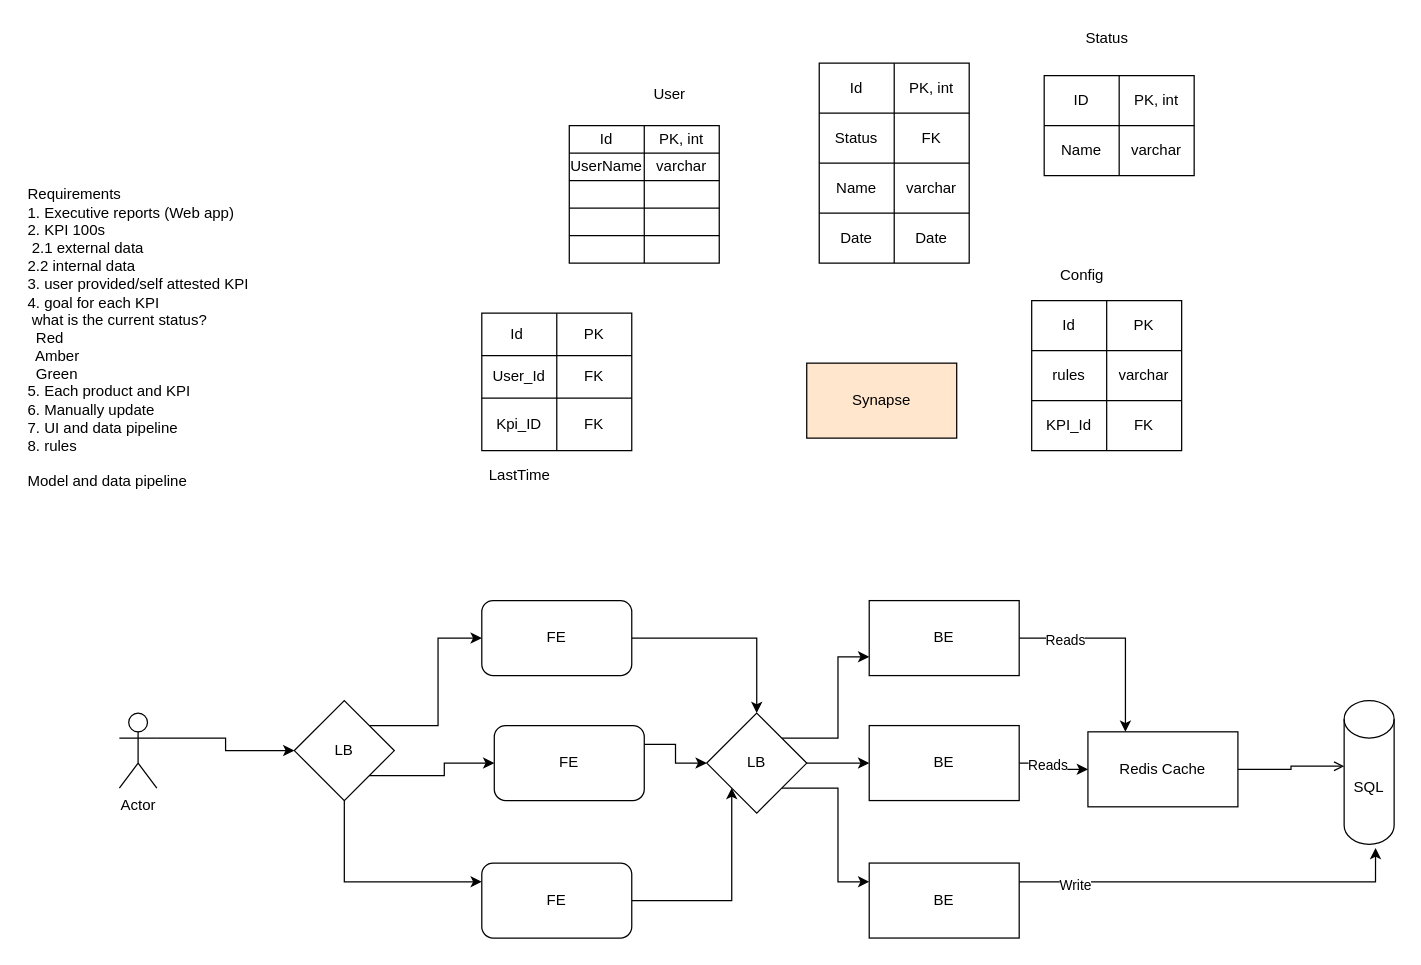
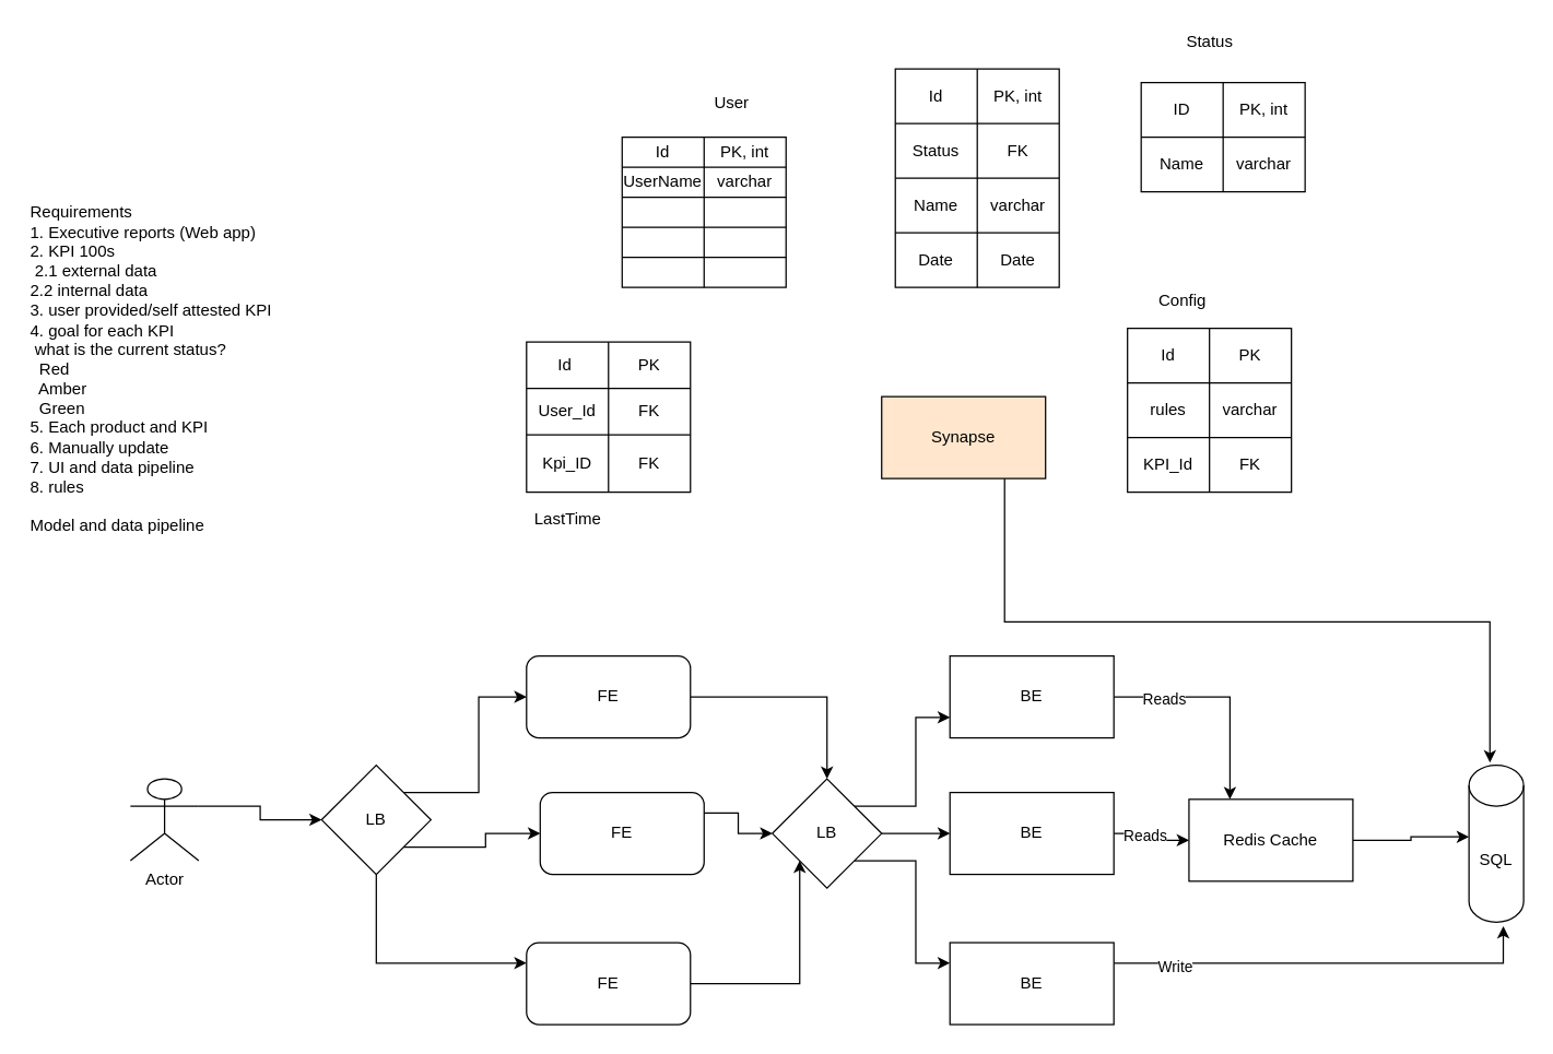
+ <mxCell id="31" style="edgeStyle=orthogonalEdgeStyle;rounded=0;orthogonalLoop=1;jettySize=auto;html=1;exitX=0.75;exitY=1;exitDx=0;exitDy=0;entryX=0.383;entryY=-0.017;entryDx=0;entryDy=0;entryPerimeter=0;" edge="1" parent="1" source="32" target="15"><mxGeometry relative="1" as="geometry" /></mxCell>
- <mxCell id="4" value="Actor" style="shape=umlActor;verticalLabelPosition=bottom;verticalAlign=top;html=1;outlineConnect=0;" vertex="1" parent="1"><mxGeometry x="95" y="570" width="30" height="60" as="geometry" /></mxCell>
+ <mxCell id="4" value="Actor" style="shape=umlActor;verticalLabelPosition=bottom;verticalAlign=top;html=1;outlineConnect=0;" vertex="1" parent="1"><mxGeometry x="95" y="570" width="50" height="60" as="geometry" /></mxCell>
- <mxCell id="29" style="edgeStyle=orthogonalEdgeStyle;rounded=0;orthogonalLoop=1;jettySize=auto;html=1;exitX=1;exitY=0.5;exitDx=0;exitDy=0;entryX=0;entryY=0;entryDx=0;entryDy=52.5;entryPerimeter=0;endArrow=open;" edge="1" parent="1" source="30" target="15"><mxGeometry relative="1" as="geometry" /></mxCell>
+ <mxCell id="29" style="edgeStyle=orthogonalEdgeStyle;rounded=0;orthogonalLoop=1;jettySize=auto;html=1;exitX=1;exitY=0.5;exitDx=0;exitDy=0;entryX=0;entryY=0;entryDx=0;entryDy=52.5;entryPerimeter=0;" edge="1" parent="1" source="30" target="15"><mxGeometry relative="1" as="geometry" /></mxCell>
